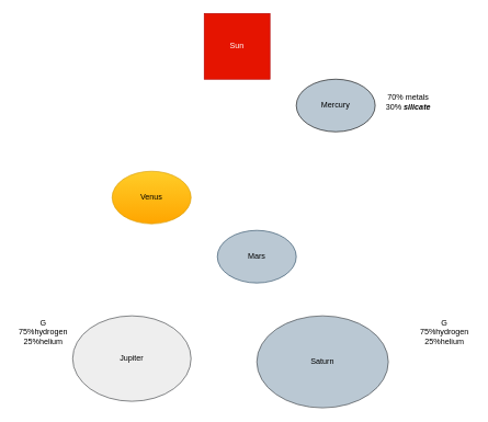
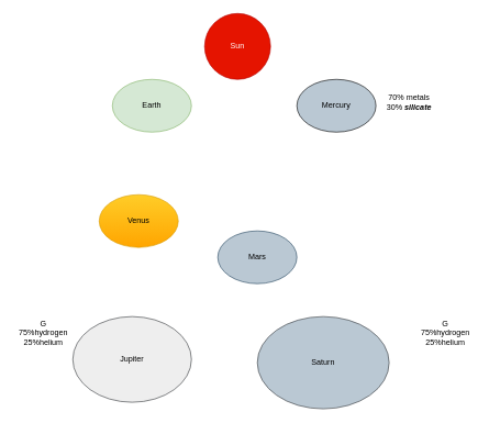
- <mxCell id="2" value="Sun" style="whiteSpace=wrap;html=1;aspect=fixed;fillColor=#e51400;strokeColor=#B20000;fontColor=#ffffff;rounded=0;" vertex="1" parent="1"><mxGeometry x="310" y="20" width="100" height="100" as="geometry" /></mxCell>
+ <mxCell id="2" value="Sun" style="ellipse;whiteSpace=wrap;html=1;aspect=fixed;fillColor=#e51400;strokeColor=#B20000;fontColor=#ffffff;" vertex="1" parent="1"><mxGeometry x="310" y="20" width="100" height="100" as="geometry" /></mxCell>
+ <mxCell id="3" value="Earth" style="ellipse;whiteSpace=wrap;html=1;fillColor=#d5e8d4;strokeColor=#82b366;" vertex="1" parent="1"><mxGeometry x="170" y="120" width="120" height="80" as="geometry" /></mxCell>
- <mxCell id="5" value="Venus" style="ellipse;whiteSpace=wrap;html=1;gradientColor=#ffa500;fillColor=#ffcd28;strokeColor=#d79b00;" vertex="1" parent="1"><mxGeometry x="170" y="260" width="120" height="80" as="geometry" /></mxCell>
+ <mxCell id="5" value="Venus" style="ellipse;whiteSpace=wrap;html=1;gradientColor=#ffa500;fillColor=#ffcd28;strokeColor=#d79b00;" vertex="1" parent="1"><mxGeometry x="150" y="295" width="120" height="80" as="geometry" /></mxCell>
